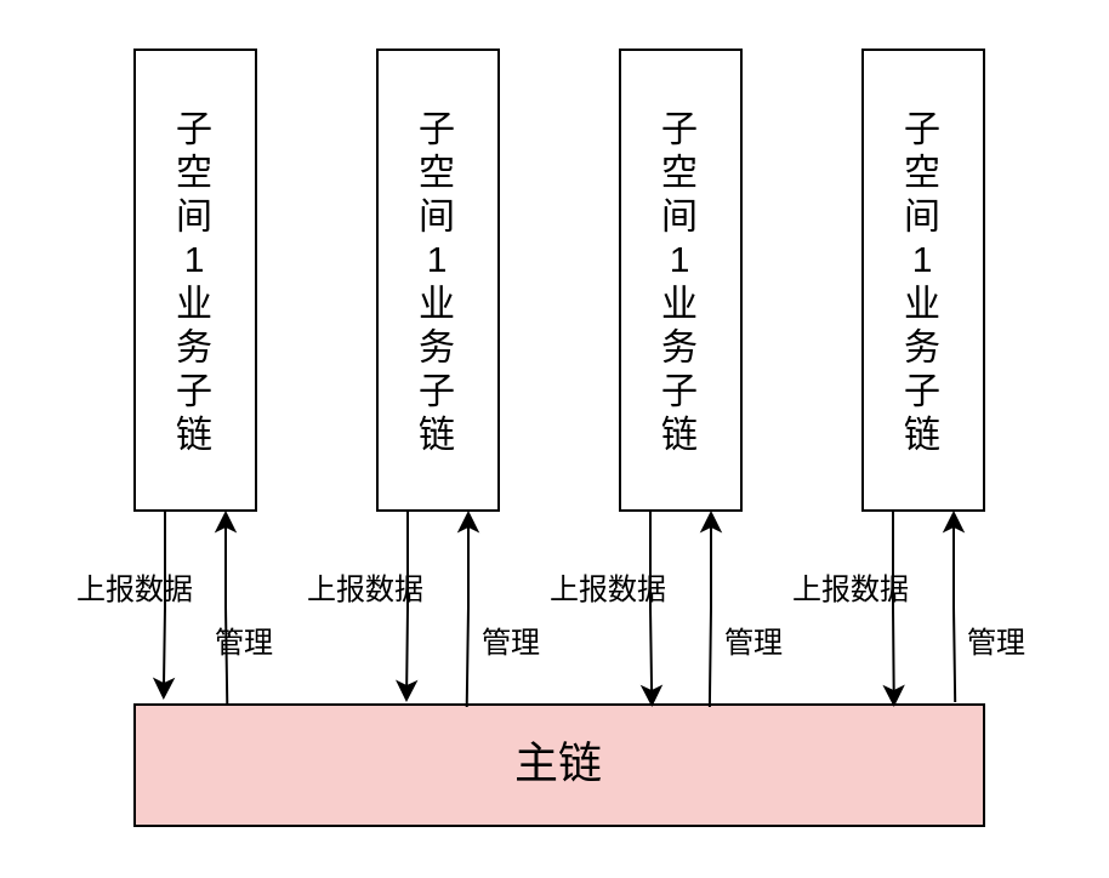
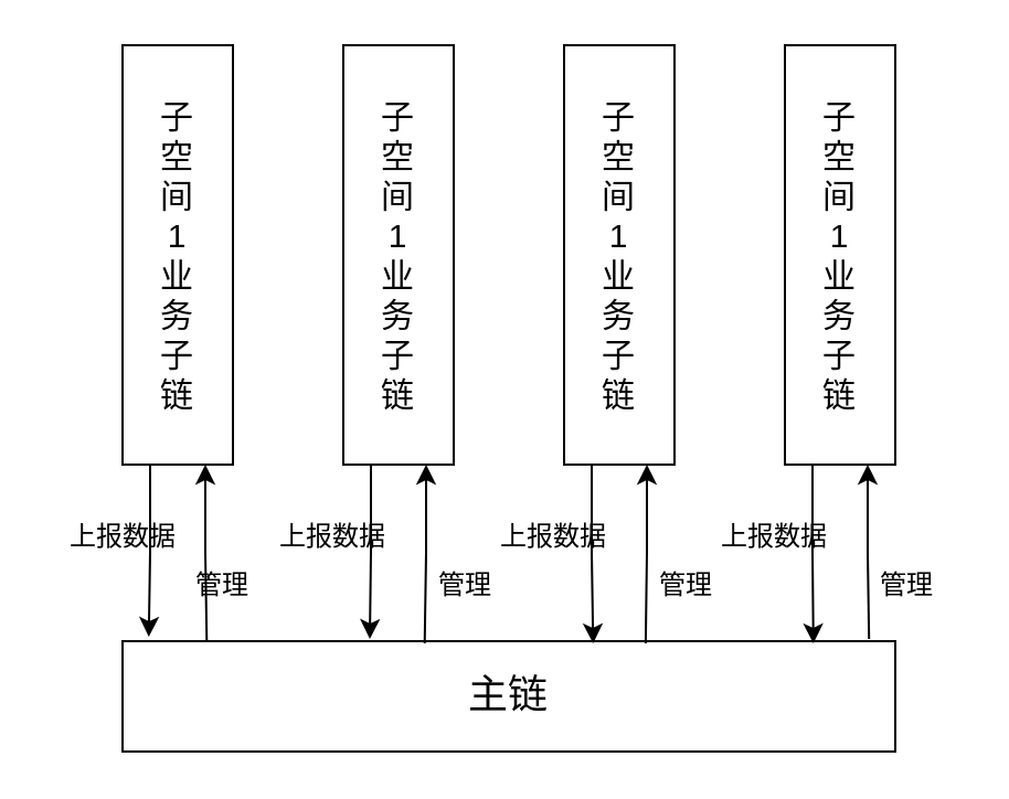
- <mxCell id="6" value="&lt;div style=&quot;text-align: justify;&quot;&gt;&lt;span style=&quot;font-size: 18px; background-color: initial;&quot;&gt;主链&lt;/span&gt;&lt;/div&gt;" style="rounded=0;whiteSpace=wrap;html=1;fillColor=#f8cecc;" vertex="1" parent="1"><mxGeometry x="55" y="290" width="350" height="50" as="geometry" /></mxCell>
+ <mxCell id="6" value="&lt;div style=&quot;text-align: justify;&quot;&gt;&lt;span style=&quot;font-size: 18px; background-color: initial;&quot;&gt;主链&lt;/span&gt;&lt;/div&gt;" style="rounded=0;whiteSpace=wrap;html=1;" vertex="1" parent="1"><mxGeometry x="55" y="290" width="350" height="50" as="geometry" /></mxCell>
